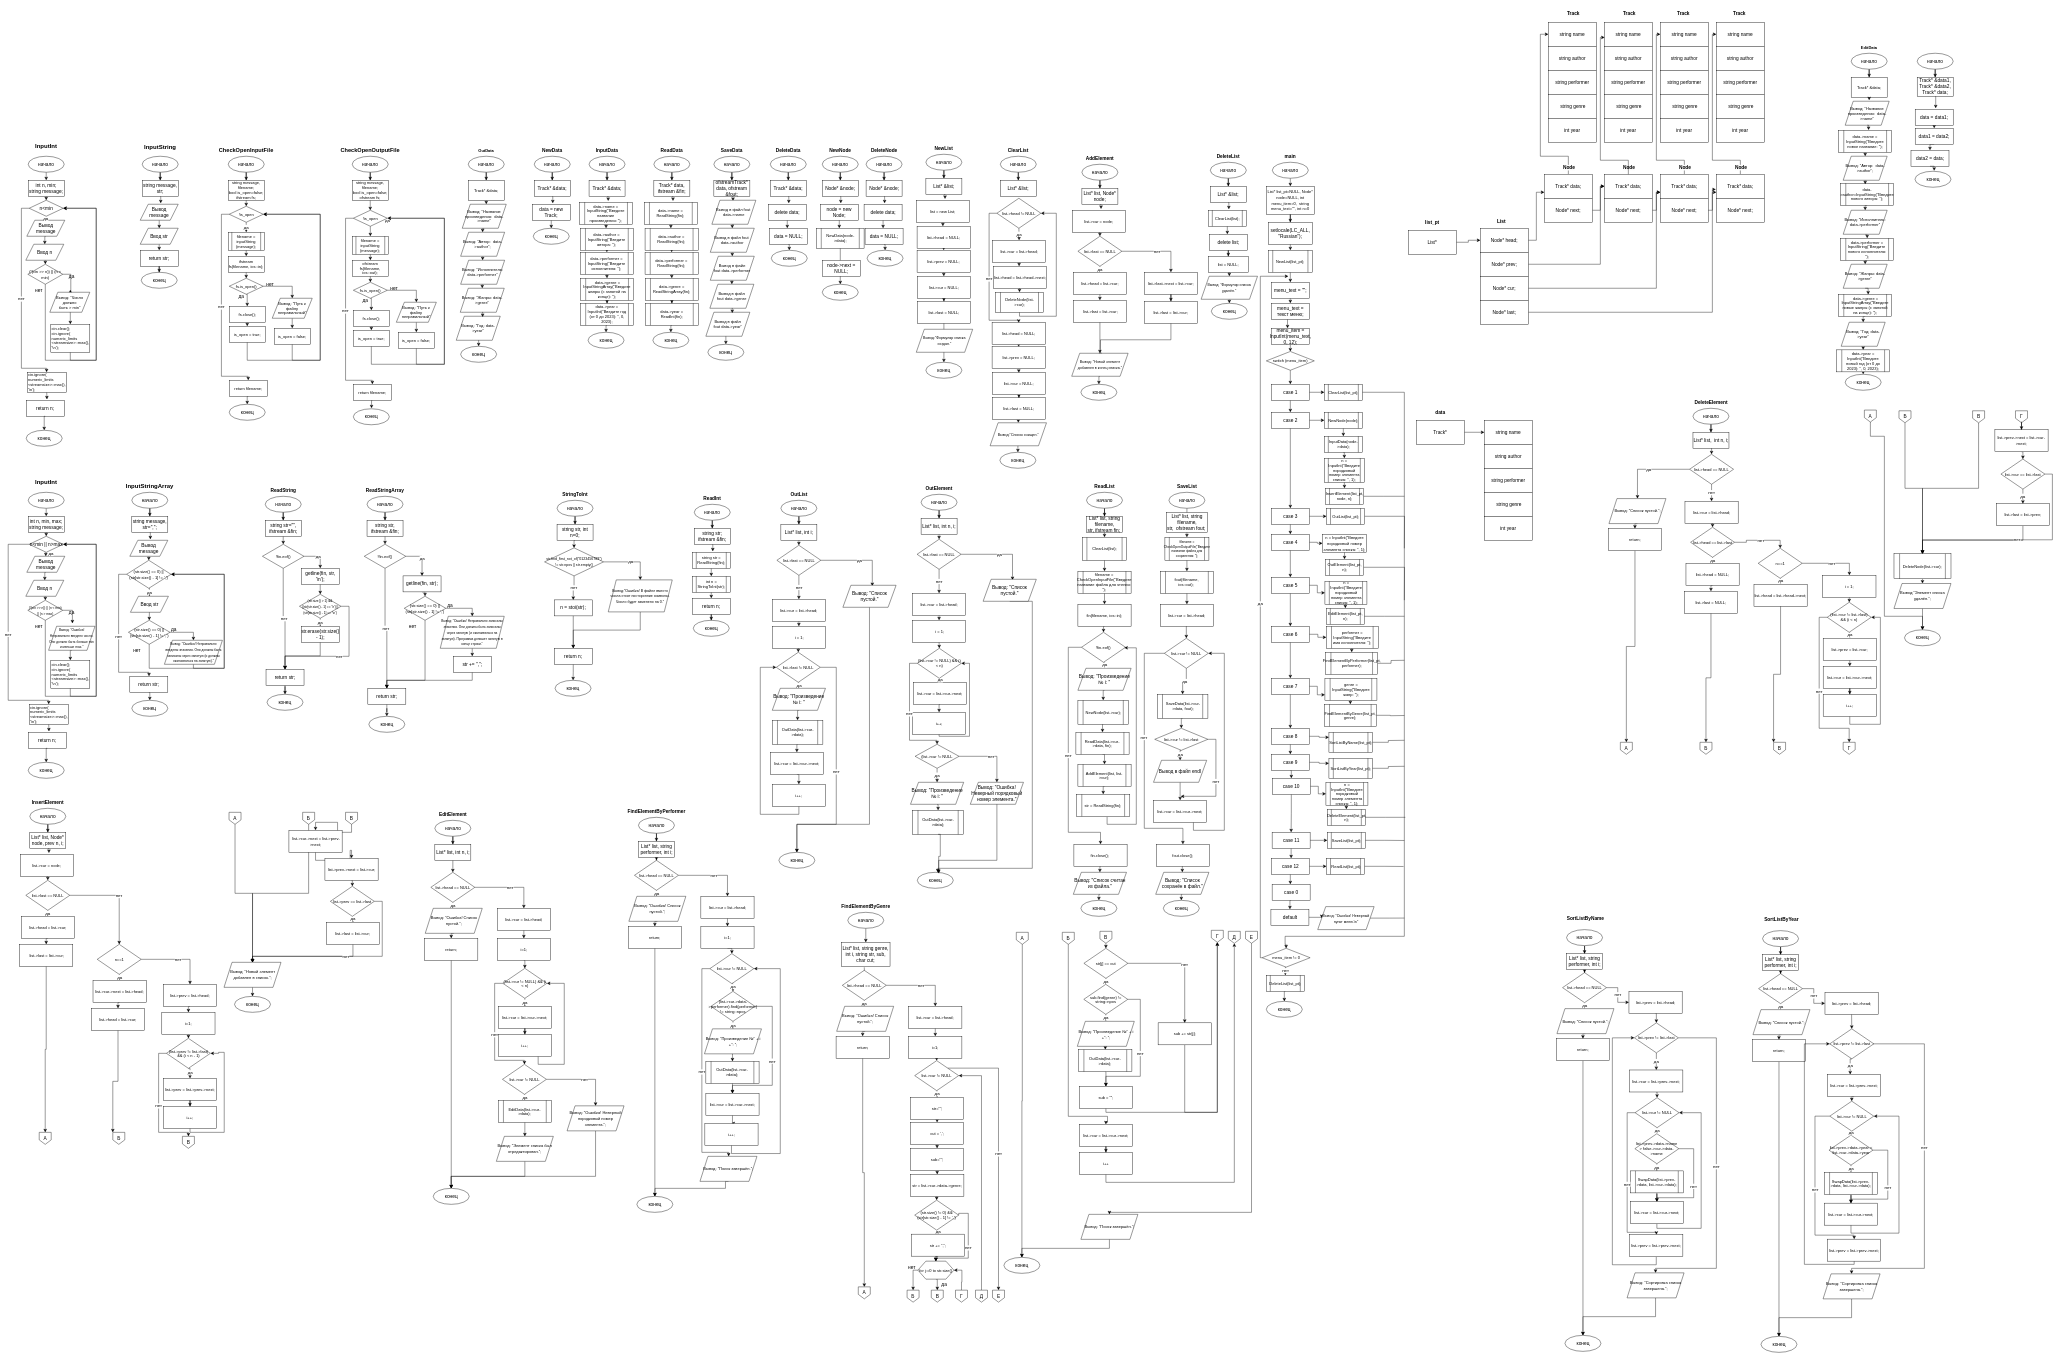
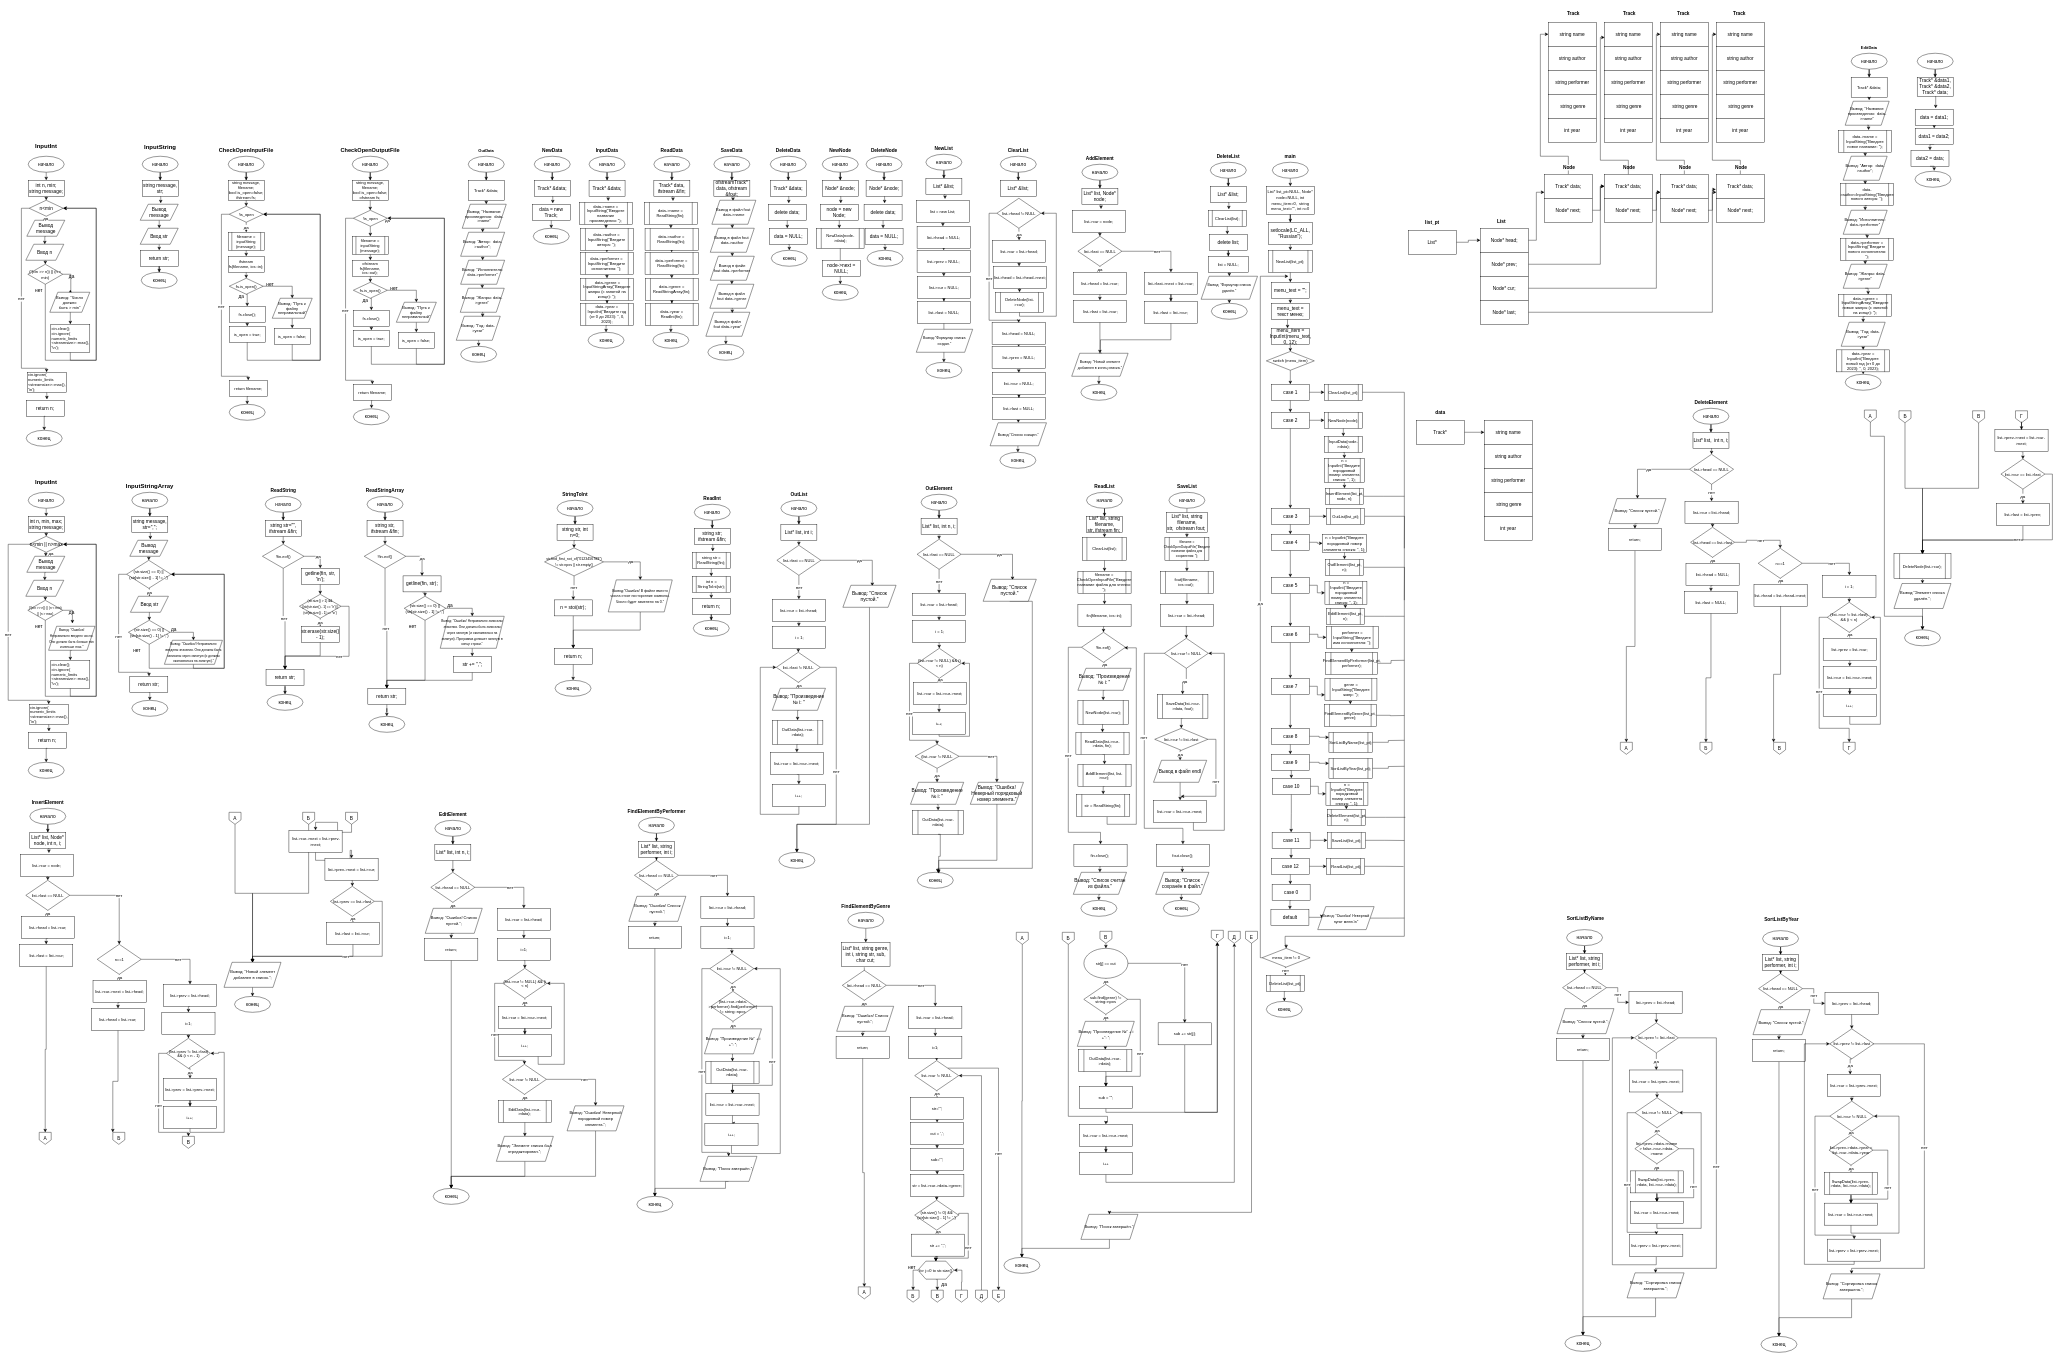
- <mxCell id="582" value="List* list, Node* node, prev n, i;" style="rounded=0;whiteSpace=wrap;html=1;" parent="1" vertex="1"><mxGeometry x="74" y="2080" width="90" height="40" as="geometry" /></mxCell>
+ <mxCell id="582" value="List* list, Node* node, int n, i;" style="rounded=0;whiteSpace=wrap;html=1;" parent="1" vertex="1"><mxGeometry x="74" y="2080" width="90" height="40" as="geometry" /></mxCell>
- <mxCell id="739" value="&lt;font style=&quot;font-size: 10px;&quot;&gt;str[j] == cut&lt;/font&gt;" style="rhombus;whiteSpace=wrap;html=1;fontSize=10;" parent="1" vertex="1"><mxGeometry x="2709" y="2370" width="110" height="75" as="geometry" /></mxCell>
+ <mxCell id="739" value="&lt;font style=&quot;font-size: 10px;&quot;&gt;str[j] == cut&lt;/font&gt;" style="ellipse;whiteSpace=wrap;html=1;fontSize=10;" parent="1" vertex="1"><mxGeometry x="2709" y="2370" width="110" height="75" as="geometry" /></mxCell>
